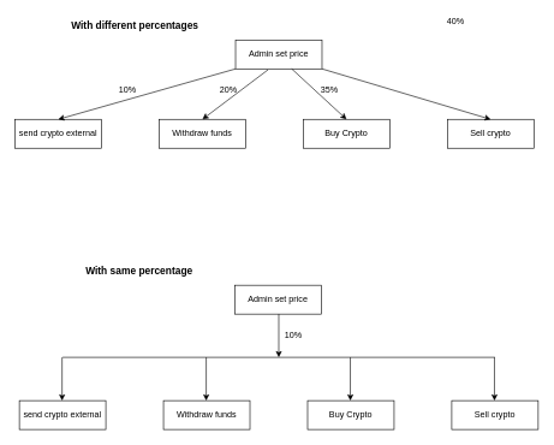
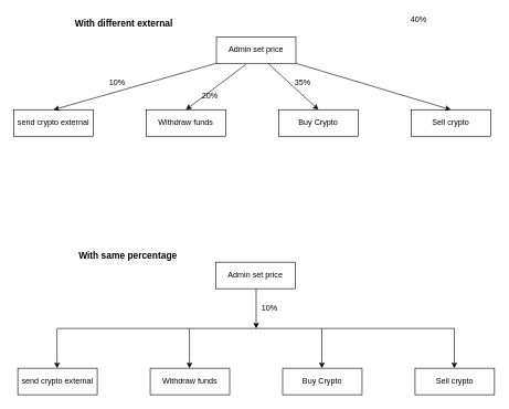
- <mxCell id="3" value="&lt;b&gt;&lt;font style=&quot;font-size: 14px&quot;&gt;With different percentages&lt;/font&gt;&lt;/b&gt;" style="text;html=1;align=center;verticalAlign=middle;resizable=0;points=[];autosize=1;" vertex="1" parent="1"><mxGeometry x="91" y="25" width="190" height="20" as="geometry" /></mxCell>
+ <mxCell id="3" value="&lt;b&gt;&lt;font style=&quot;font-size: 14px&quot;&gt;With different external&lt;/font&gt;&lt;/b&gt;" style="text;html=1;align=center;verticalAlign=middle;resizable=0;points=[];autosize=1;" vertex="1" parent="1"><mxGeometry x="91" y="25" width="190" height="20" as="geometry" /></mxCell>
- <mxCell id="13" value="20%" style="text;html=1;align=center;verticalAlign=middle;resizable=0;points=[];autosize=1;" vertex="1" parent="1"><mxGeometry x="296" y="115" width="40" height="20" as="geometry" /></mxCell>
+ <mxCell id="13" value="20%" style="text;html=1;align=center;verticalAlign=middle;resizable=0;points=[];autosize=1;" vertex="1" parent="1"><mxGeometry x="296" y="135" width="40" height="20" as="geometry" /></mxCell>
- <mxCell id="17" value="&lt;b&gt;&lt;font style=&quot;font-size: 14px&quot;&gt;With same percentage&lt;/font&gt;&lt;/b&gt;" style="text;html=1;align=center;verticalAlign=middle;resizable=0;points=[];autosize=1;" vertex="1" parent="1"><mxGeometry x="112" y="365" width="160" height="20" as="geometry" /></mxCell>
+ <mxCell id="17" value="&lt;b&gt;&lt;font style=&quot;font-size: 14px&quot;&gt;With same percentage&lt;/font&gt;&lt;/b&gt;" style="text;html=1;align=center;verticalAlign=middle;resizable=0;points=[];autosize=1;" vertex="1" parent="1"><mxGeometry x="112" y="375" width="160" height="20" as="geometry" /></mxCell>
